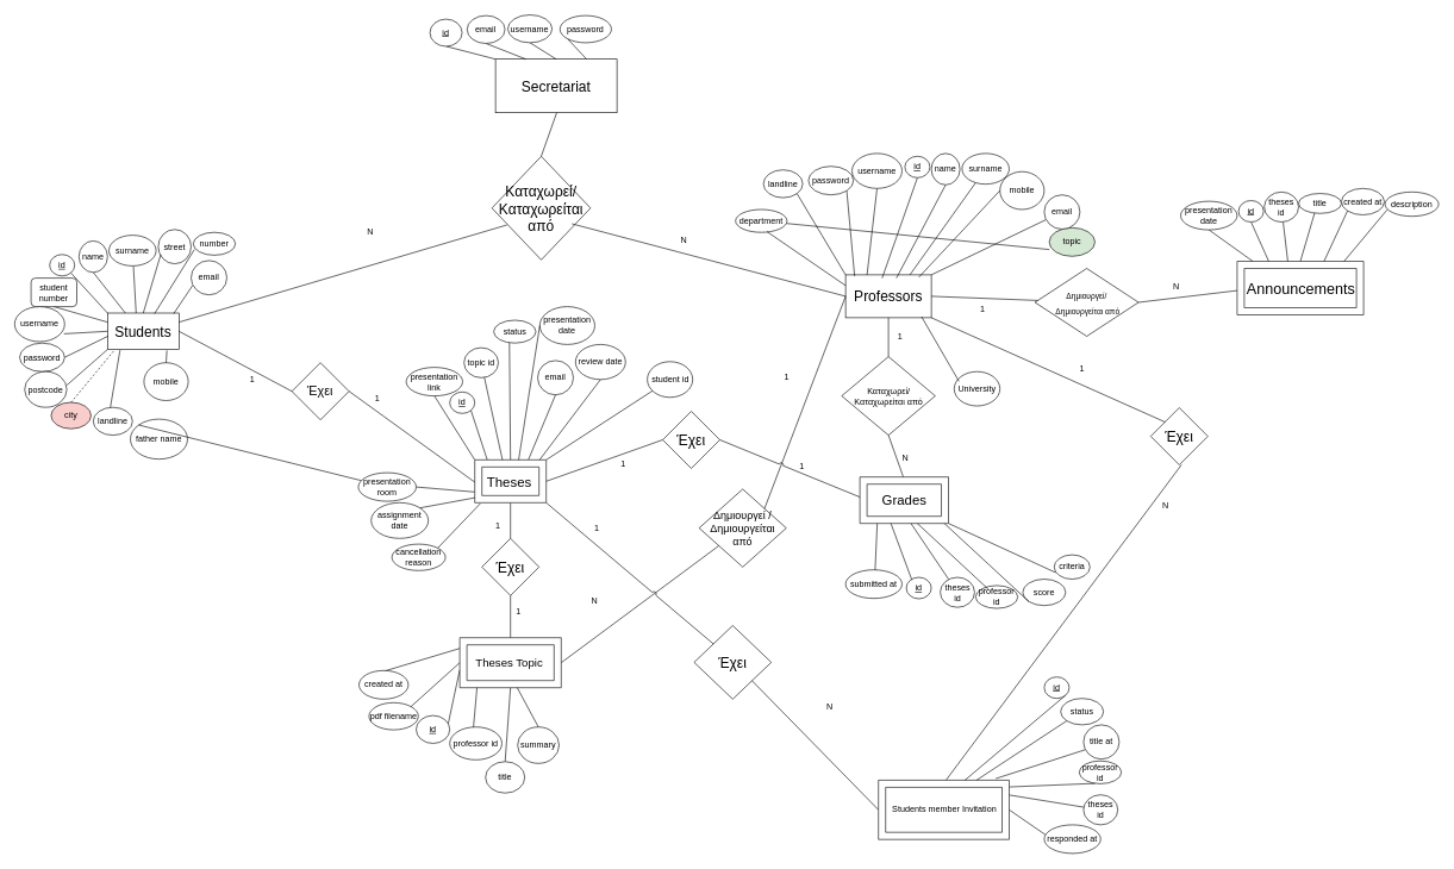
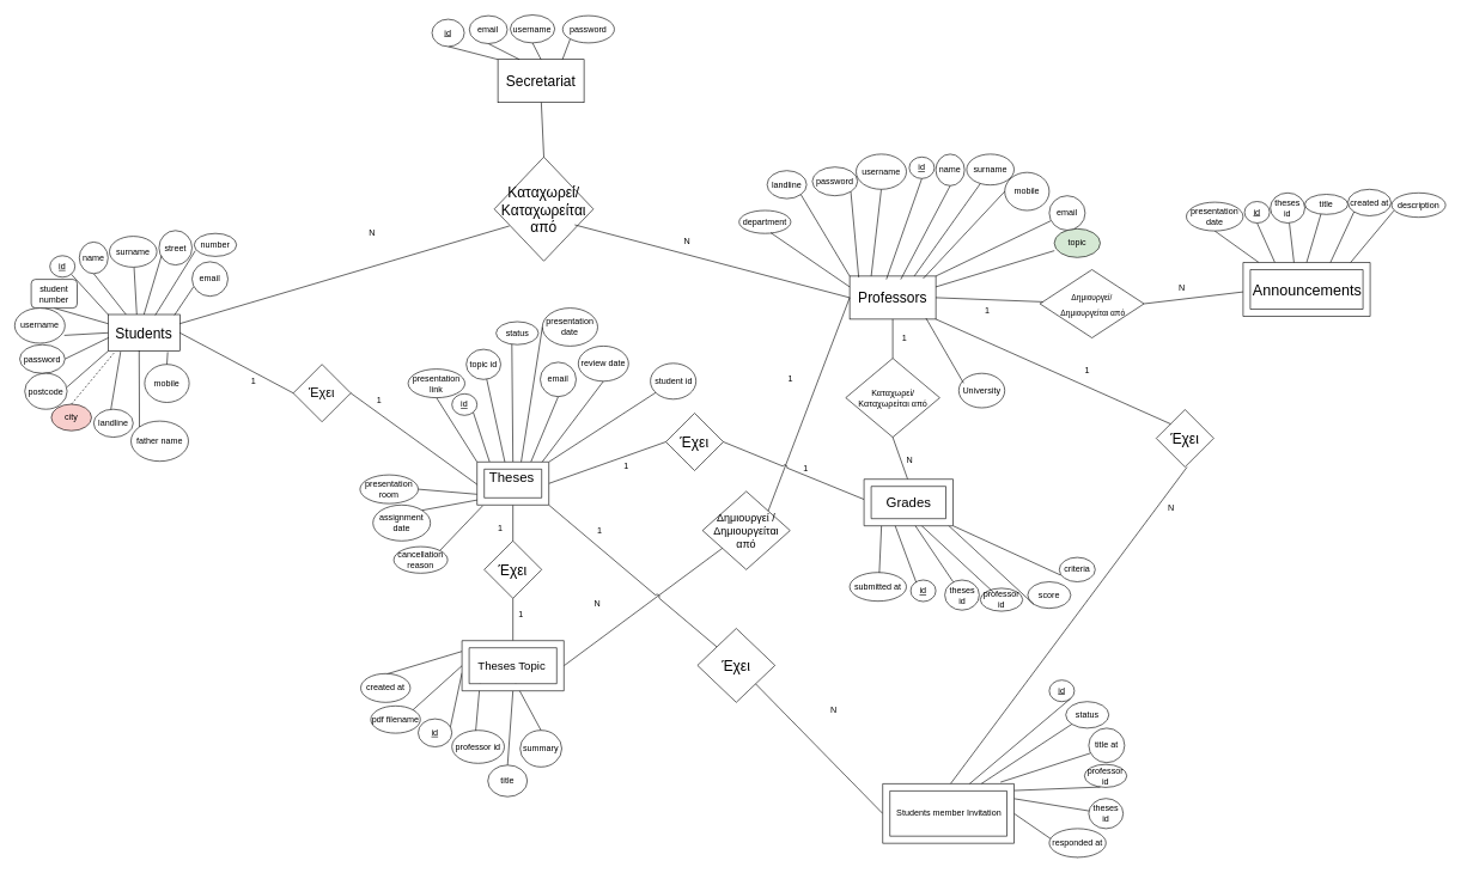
- <mxCell id="54" value="Secretariat" style="rounded=0;whiteSpace=wrap;html=1;fontSize=20;" vertex="1" parent="1"><mxGeometry x="693" y="82" width="170" height="75" as="geometry" /></mxCell>
+ <mxCell id="54" value="Secretariat" style="rounded=0;whiteSpace=wrap;html=1;fontSize=20;" vertex="1" parent="1"><mxGeometry x="693" y="82" width="120" height="60" as="geometry" /></mxCell>
- <mxCell id="38" value="" style="endArrow=none;html=1;rounded=0;exitX=0.003;exitY=0.763;exitDx=0;exitDy=0;exitPerimeter=0;" edge="1" parent="1" source="39" target="45"><mxGeometry width="50" height="50" relative="1" as="geometry"><mxPoint x="1258" y="726" as="sourcePoint" /><mxPoint x="1343" y="744" as="targetPoint" /></mxGeometry></mxCell>
+ <mxCell id="38" value="" style="endArrow=none;html=1;rounded=0;entryX=1;entryY=0.25;entryDx=0;entryDy=0;exitX=0.003;exitY=0.763;exitDx=0;exitDy=0;exitPerimeter=0;" edge="1" parent="1" source="39" target="31"><mxGeometry width="50" height="50" relative="1" as="geometry"><mxPoint x="1258" y="726" as="sourcePoint" /><mxPoint x="1343" y="744" as="targetPoint" /></mxGeometry></mxCell>
- <mxCell id="30" value="" style="endArrow=none;html=1;rounded=0;exitX=0;exitY=0;exitDx=0;exitDy=0;" edge="1" parent="1" source="22" target="84"><mxGeometry width="50" height="50" relative="1" as="geometry"><mxPoint x="187" y="556.5" as="sourcePoint" /><mxPoint x="237" y="506.5" as="targetPoint" /></mxGeometry></mxCell>
+ <mxCell id="30" value="" style="endArrow=none;html=1;rounded=0;entryX=0.433;entryY=0.983;entryDx=0;entryDy=0;entryPerimeter=0;exitX=0;exitY=0;exitDx=0;exitDy=0;" edge="1" parent="1" source="22" target="2"><mxGeometry width="50" height="50" relative="1" as="geometry"><mxPoint x="187" y="556.5" as="sourcePoint" /><mxPoint x="237" y="506.5" as="targetPoint" /></mxGeometry></mxCell>
- <mxCell id="179" value="&lt;font style=&quot;font-size: 19px;&quot;&gt;Theses&lt;/font&gt;" style="text;html=1;align=center;verticalAlign=middle;resizable=0;points=[];autosize=1;strokeColor=none;fillColor=none;" vertex="1" parent="1"><mxGeometry x="672" y="657" width="80" height="35" as="geometry" /></mxCell>
+ <mxCell id="179" value="&lt;font style=&quot;font-size: 19px;&quot;&gt;Theses&lt;/font&gt;" style="text;html=1;align=center;verticalAlign=middle;resizable=0;points=[];autosize=1;strokeColor=none;fillColor=none;" vertex="1" parent="1"><mxGeometry x="672" y="647" width="80" height="35" as="geometry" /></mxCell>
